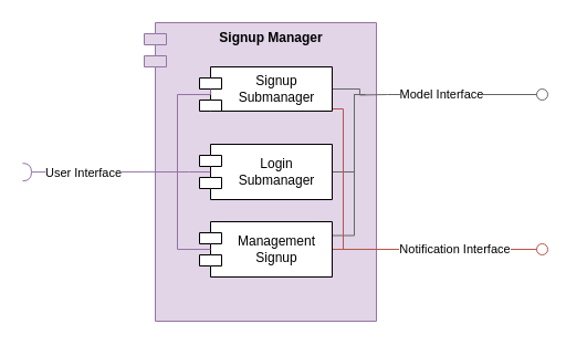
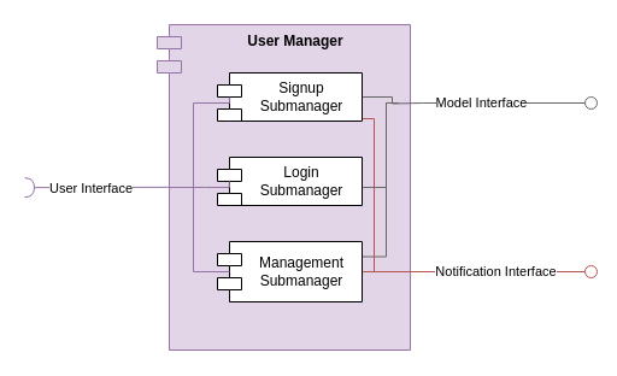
- <mxCell id="4" value="&lt;b&gt;Signup Manager&lt;/b&gt;" style="shape=module;align=left;spacingLeft=20;align=center;verticalAlign=top;whiteSpace=wrap;html=1;fillColor=#e1d5e7;strokeColor=#9673a6;" vertex="1" parent="1"><mxGeometry x="130" y="20" width="210" height="270" as="geometry" /></mxCell>
+ <mxCell id="4" value="&lt;b&gt;User Manager&lt;/b&gt;" style="shape=module;align=left;spacingLeft=20;align=center;verticalAlign=top;whiteSpace=wrap;html=1;fillColor=#e1d5e7;strokeColor=#9673a6;" vertex="1" parent="1"><mxGeometry x="130" y="20" width="210" height="270" as="geometry" /></mxCell>
- <mxCell id="9" value="Login&lt;div&gt;Submanager&lt;/div&gt;" style="shape=module;align=left;spacingLeft=20;align=center;verticalAlign=middle;whiteSpace=wrap;html=1;" vertex="1" parent="1"><mxGeometry x="180" y="130" width="120" height="50" as="geometry" /></mxCell>
+ <mxCell id="9" value="Login&lt;div&gt;Submanager&lt;/div&gt;" style="shape=module;align=left;spacingLeft=20;align=center;verticalAlign=middle;whiteSpace=wrap;html=1;" vertex="1" parent="1"><mxGeometry x="180" y="130" width="120" height="40" as="geometry" /></mxCell>
- <mxCell id="7" value="Management&lt;div&gt;Signup&lt;/div&gt;" style="shape=module;align=left;spacingLeft=20;align=center;verticalAlign=middle;whiteSpace=wrap;html=1;" vertex="1" parent="1"><mxGeometry x="180" y="200" width="120" height="50" as="geometry" /></mxCell>
+ <mxCell id="7" value="Management&lt;div&gt;Submanager&lt;/div&gt;" style="shape=module;align=left;spacingLeft=20;align=center;verticalAlign=middle;whiteSpace=wrap;html=1;" vertex="1" parent="1"><mxGeometry x="180" y="200" width="120" height="50" as="geometry" /></mxCell>
